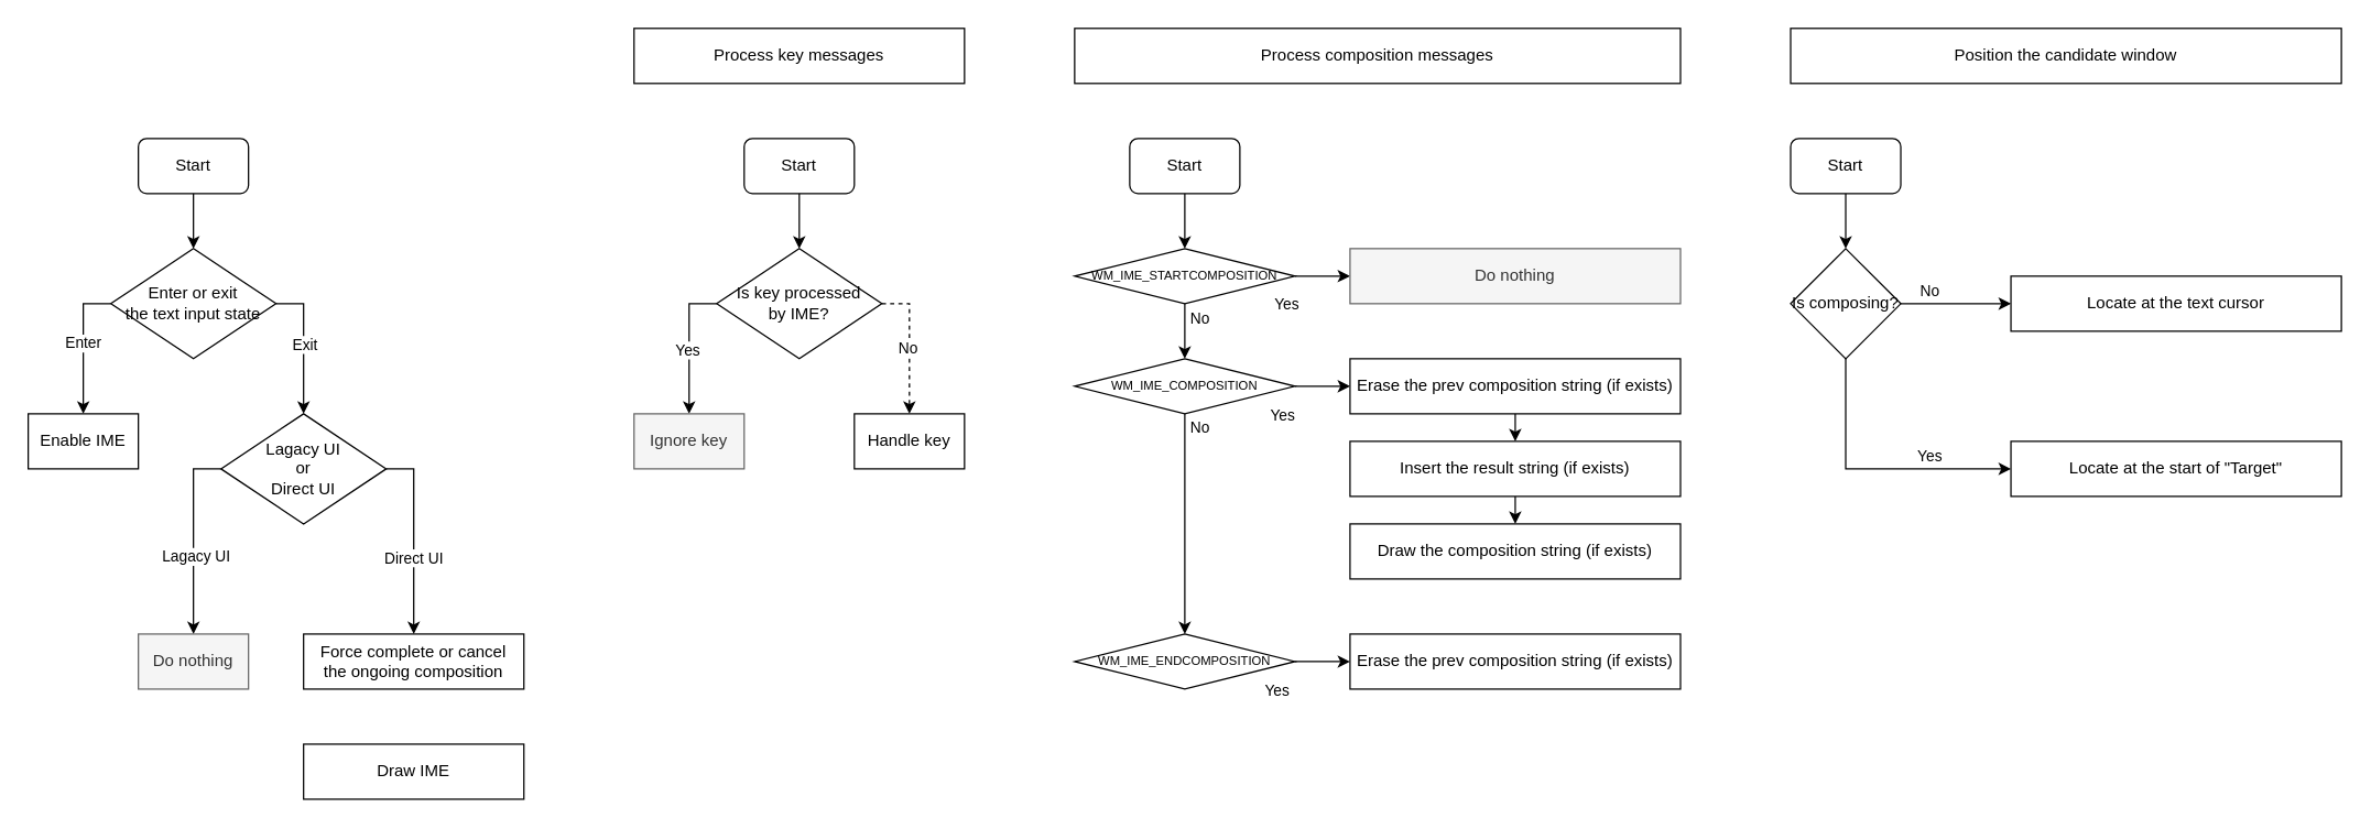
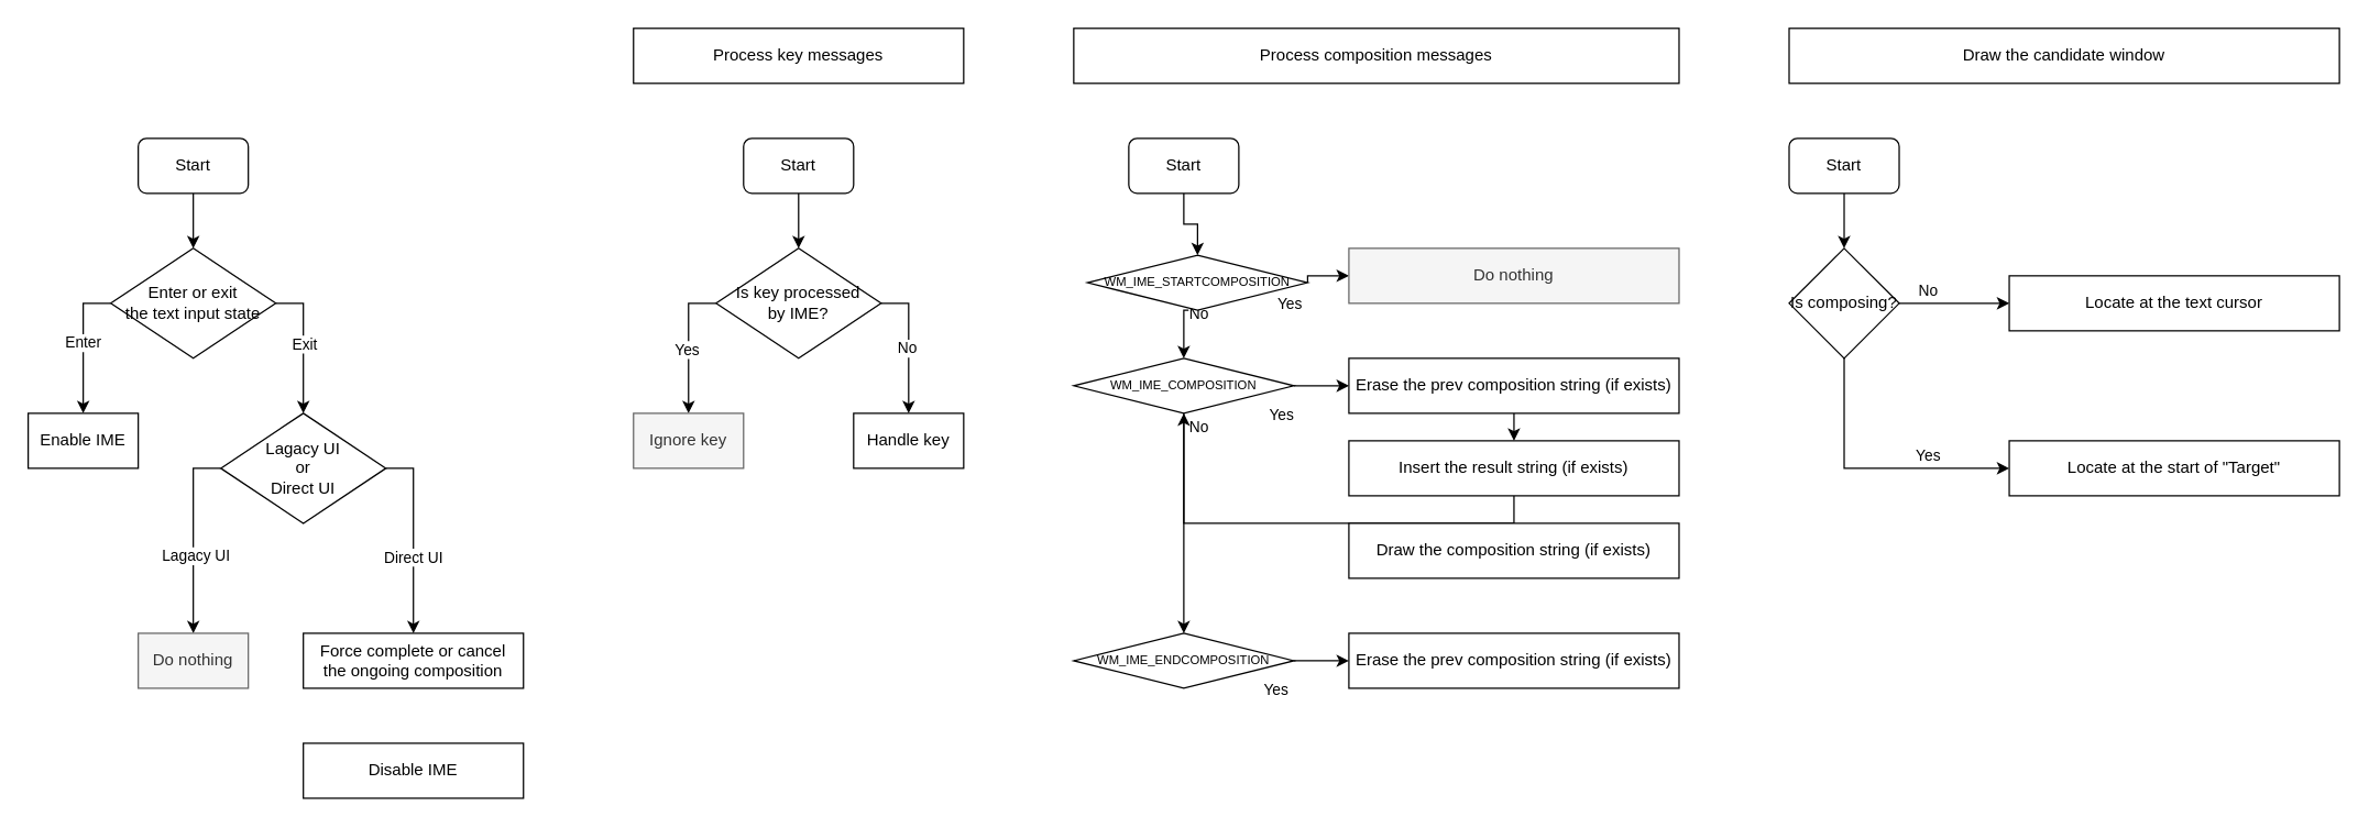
- <mxCell id="29" value="Position the candidate window" style="rounded=0;whiteSpace=wrap;html=1;" parent="1" vertex="1"><mxGeometry x="1300" y="20" width="400" height="40" as="geometry" /></mxCell>
+ <mxCell id="29" value="Draw the candidate window" style="rounded=0;whiteSpace=wrap;html=1;" parent="1" vertex="1"><mxGeometry x="1300" y="20" width="400" height="40" as="geometry" /></mxCell>
- <mxCell id="28" value="WM_IME_STARTCOMPOSITION" style="rhombus;whiteSpace=wrap;html=1;fontSize=9;" parent="1" vertex="1"><mxGeometry x="780" y="180" width="160" height="40" as="geometry" /></mxCell>
+ <mxCell id="28" value="WM_IME_STARTCOMPOSITION" style="rhombus;whiteSpace=wrap;html=1;fontSize=9;" parent="1" vertex="1"><mxGeometry x="790" y="185" width="160" height="40" as="geometry" /></mxCell>
- <mxCell id="19" style="edgeStyle=orthogonalEdgeStyle;rounded=0;orthogonalLoop=1;jettySize=auto;html=1;exitX=1;exitY=0.5;exitDx=0;exitDy=0;entryX=0.5;entryY=0;entryDx=0;entryDy=0;dashed=1;" parent="1" source="21" target="42" edge="1"><mxGeometry relative="1" as="geometry" /></mxCell>
+ <mxCell id="19" style="edgeStyle=orthogonalEdgeStyle;rounded=0;orthogonalLoop=1;jettySize=auto;html=1;exitX=1;exitY=0.5;exitDx=0;exitDy=0;entryX=0.5;entryY=0;entryDx=0;entryDy=0;" parent="1" source="21" target="42" edge="1"><mxGeometry relative="1" as="geometry" /></mxCell>
- <mxCell id="51" style="edgeStyle=orthogonalEdgeStyle;rounded=0;orthogonalLoop=1;jettySize=auto;html=1;exitX=0.5;exitY=1;exitDx=0;exitDy=0;entryX=0.5;entryY=0;entryDx=0;entryDy=0;" parent="1" source="52" target="53" edge="1"><mxGeometry relative="1" as="geometry" /></mxCell>
+ <mxCell id="51" style="edgeStyle=orthogonalEdgeStyle;rounded=0;orthogonalLoop=1;jettySize=auto;html=1;exitX=0.5;exitY=1;exitDx=0;exitDy=0;" parent="1" source="52" target="48" edge="1"><mxGeometry relative="1" as="geometry" /></mxCell>
- <mxCell id="40" value="Draw IME" style="rounded=0;whiteSpace=wrap;html=1;" parent="1" vertex="1"><mxGeometry x="220" y="540" width="160" height="40" as="geometry" /></mxCell>
+ <mxCell id="40" value="Disable IME" style="rounded=0;whiteSpace=wrap;html=1;" parent="1" vertex="1"><mxGeometry x="220" y="540" width="160" height="40" as="geometry" /></mxCell>
